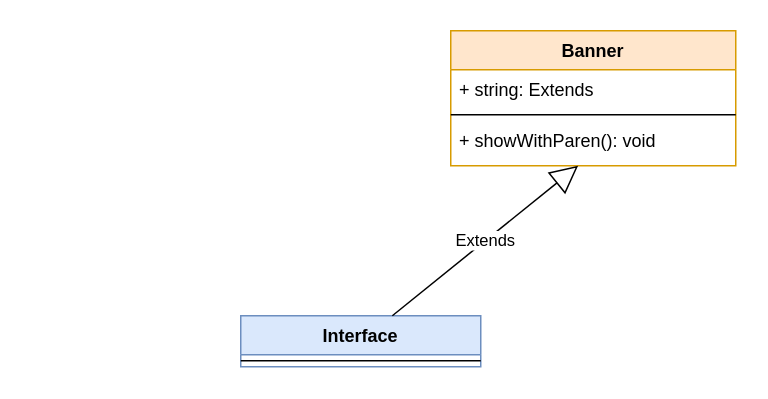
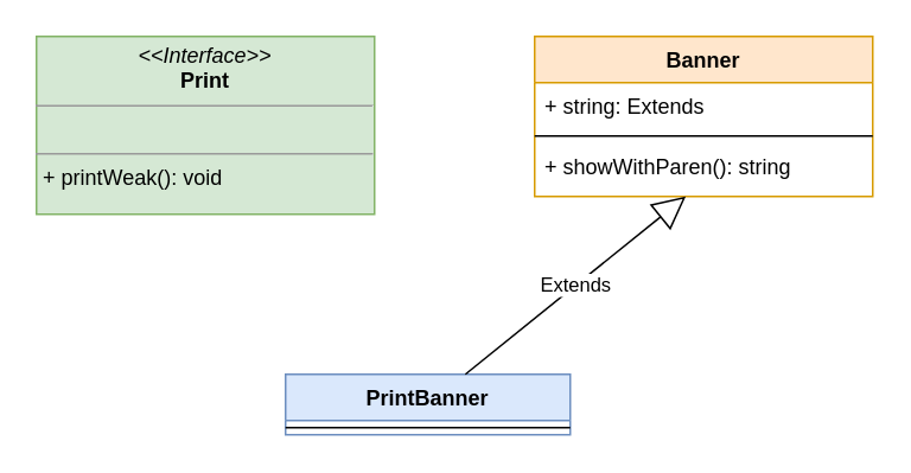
+ <mxCell id="6" value="&lt;p style=&quot;margin: 0px ; margin-top: 4px ; text-align: center&quot;&gt;&lt;i&gt;&amp;lt;&amp;lt;Interface&amp;gt;&amp;gt;&lt;/i&gt;&lt;br&gt;&lt;b&gt;Print&lt;/b&gt;&lt;/p&gt;&lt;hr size=&quot;1&quot;&gt;&lt;p style=&quot;margin: 0px ; margin-left: 4px&quot;&gt;&lt;br&gt;&lt;/p&gt;&lt;hr size=&quot;1&quot;&gt;&lt;p style=&quot;margin: 0px ; margin-left: 4px&quot;&gt;+ printWeak(): void&lt;br&gt;&lt;/p&gt;" style="verticalAlign=top;align=left;overflow=fill;fontSize=12;fontFamily=Helvetica;html=1;fillColor=#d5e8d4;strokeColor=#82b366;" vertex="1" parent="1"><mxGeometry x="20" y="20" width="190" height="100" as="geometry" /></mxCell>
- <mxCell id="5" value="+ showWithParen(): void" style="text;strokeColor=none;fillColor=none;align=left;verticalAlign=top;spacingLeft=4;spacingRight=4;overflow=hidden;rotatable=0;points=[[0,0.5],[1,0.5]];portConstraint=eastwest;" vertex="1" parent="2"><mxGeometry y="60" width="190" height="30" as="geometry" /></mxCell>
+ <mxCell id="5" value="+ showWithParen(): string" style="text;strokeColor=none;fillColor=none;align=left;verticalAlign=top;spacingLeft=4;spacingRight=4;overflow=hidden;rotatable=0;points=[[0,0.5],[1,0.5]];portConstraint=eastwest;" vertex="1" parent="2"><mxGeometry y="60" width="190" height="30" as="geometry" /></mxCell>
- <mxCell id="7" value="Interface" style="swimlane;fontStyle=1;align=center;verticalAlign=top;childLayout=stackLayout;horizontal=1;startSize=26;horizontalStack=0;resizeParent=1;resizeParentMax=0;resizeLast=0;collapsible=1;marginBottom=0;fillColor=#dae8fc;strokeColor=#6c8ebf;" vertex="1" parent="1"><mxGeometry x="160" y="210" width="160" height="34" as="geometry" /></mxCell>
+ <mxCell id="7" value="PrintBanner" style="swimlane;fontStyle=1;align=center;verticalAlign=top;childLayout=stackLayout;horizontal=1;startSize=26;horizontalStack=0;resizeParent=1;resizeParentMax=0;resizeLast=0;collapsible=1;marginBottom=0;fillColor=#dae8fc;strokeColor=#6c8ebf;" vertex="1" parent="1"><mxGeometry x="160" y="210" width="160" height="34" as="geometry" /></mxCell>
